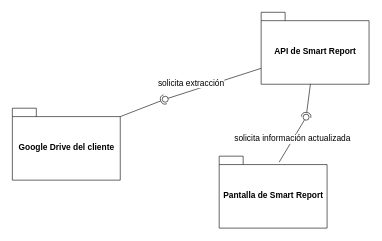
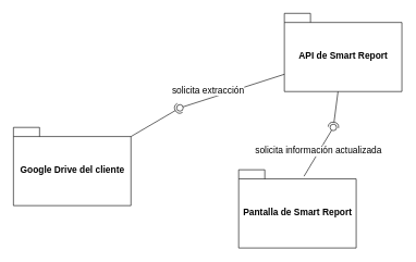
- <mxCell id="2" value="&lt;font style=&quot;font-size: 14px;&quot;&gt;Google Drive del cliente&lt;/font&gt;" style="shape=folder;fontStyle=1;spacingTop=10;tabWidth=40;tabHeight=14;tabPosition=left;html=1;" vertex="1" parent="1"><mxGeometry x="20" y="180" width="180" height="120" as="geometry" /></mxCell>
+ <mxCell id="2" value="&lt;font style=&quot;font-size: 14px;&quot;&gt;Google Drive del cliente&lt;/font&gt;" style="shape=folder;fontStyle=1;spacingTop=10;tabWidth=40;tabHeight=14;tabPosition=left;html=1;" vertex="1" parent="1"><mxGeometry x="20" y="195" width="180" height="120" as="geometry" /></mxCell>
